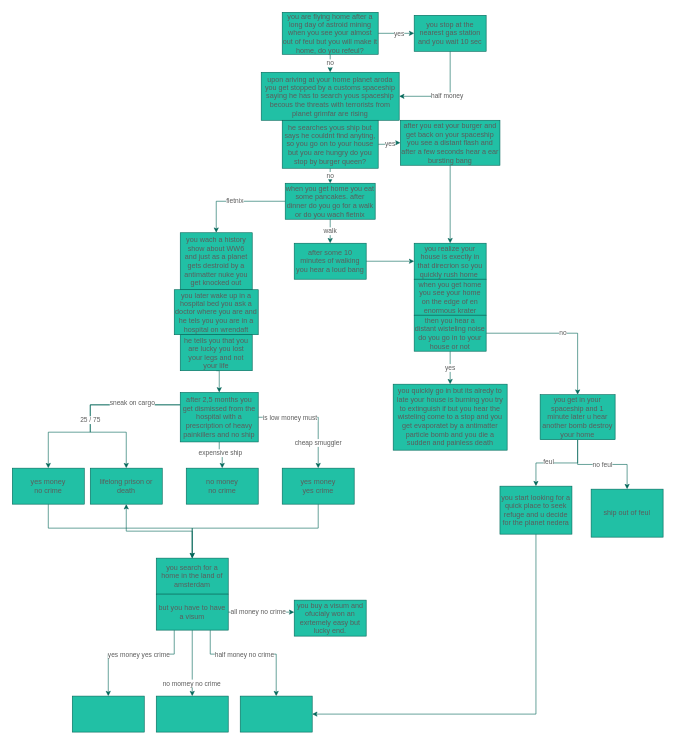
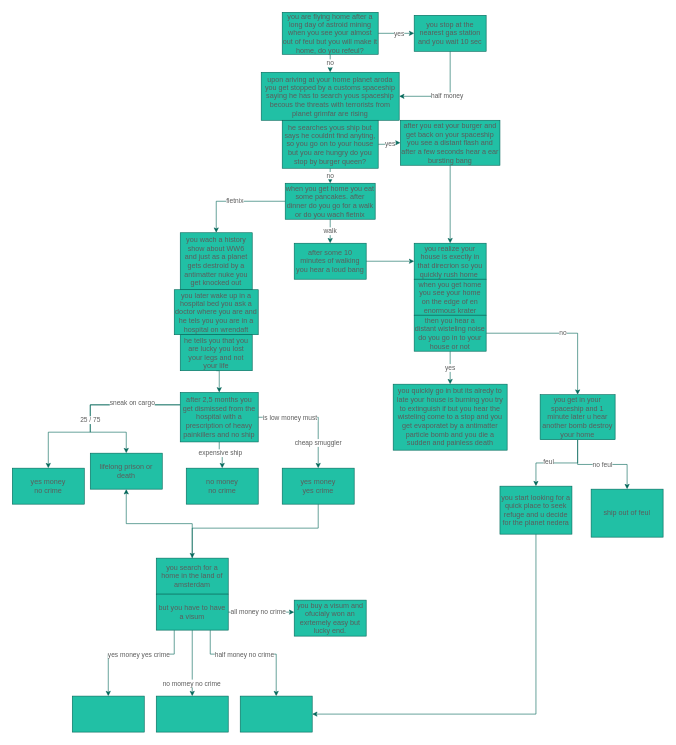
- <mxCell id="50" value="lifelong prison or death" style="whiteSpace=wrap;html=1;fillColor=#21C0A5;strokeColor=#006658;fontColor=#5C5C5C;" parent="1" vertex="1"><mxGeometry x="150" y="780" width="120" height="60" as="geometry" /></mxCell>
+ <mxCell id="50" value="lifelong prison or death" style="whiteSpace=wrap;html=1;fillColor=#21C0A5;strokeColor=#006658;fontColor=#5C5C5C;" parent="1" vertex="1"><mxGeometry x="150" y="755" width="120" height="60" as="geometry" /></mxCell>
- <mxCell id="48" value="" style="edgeStyle=orthogonalEdgeStyle;rounded=0;orthogonalLoop=1;jettySize=auto;html=1;strokeColor=#006658;fontColor=#5C5C5C;" parent="1" source="49" target="52" edge="1"><mxGeometry relative="1" as="geometry"><Array as="points"><mxPoint x="80" y="880" /><mxPoint y="880" x="320" /></Array></mxGeometry></mxCell>
